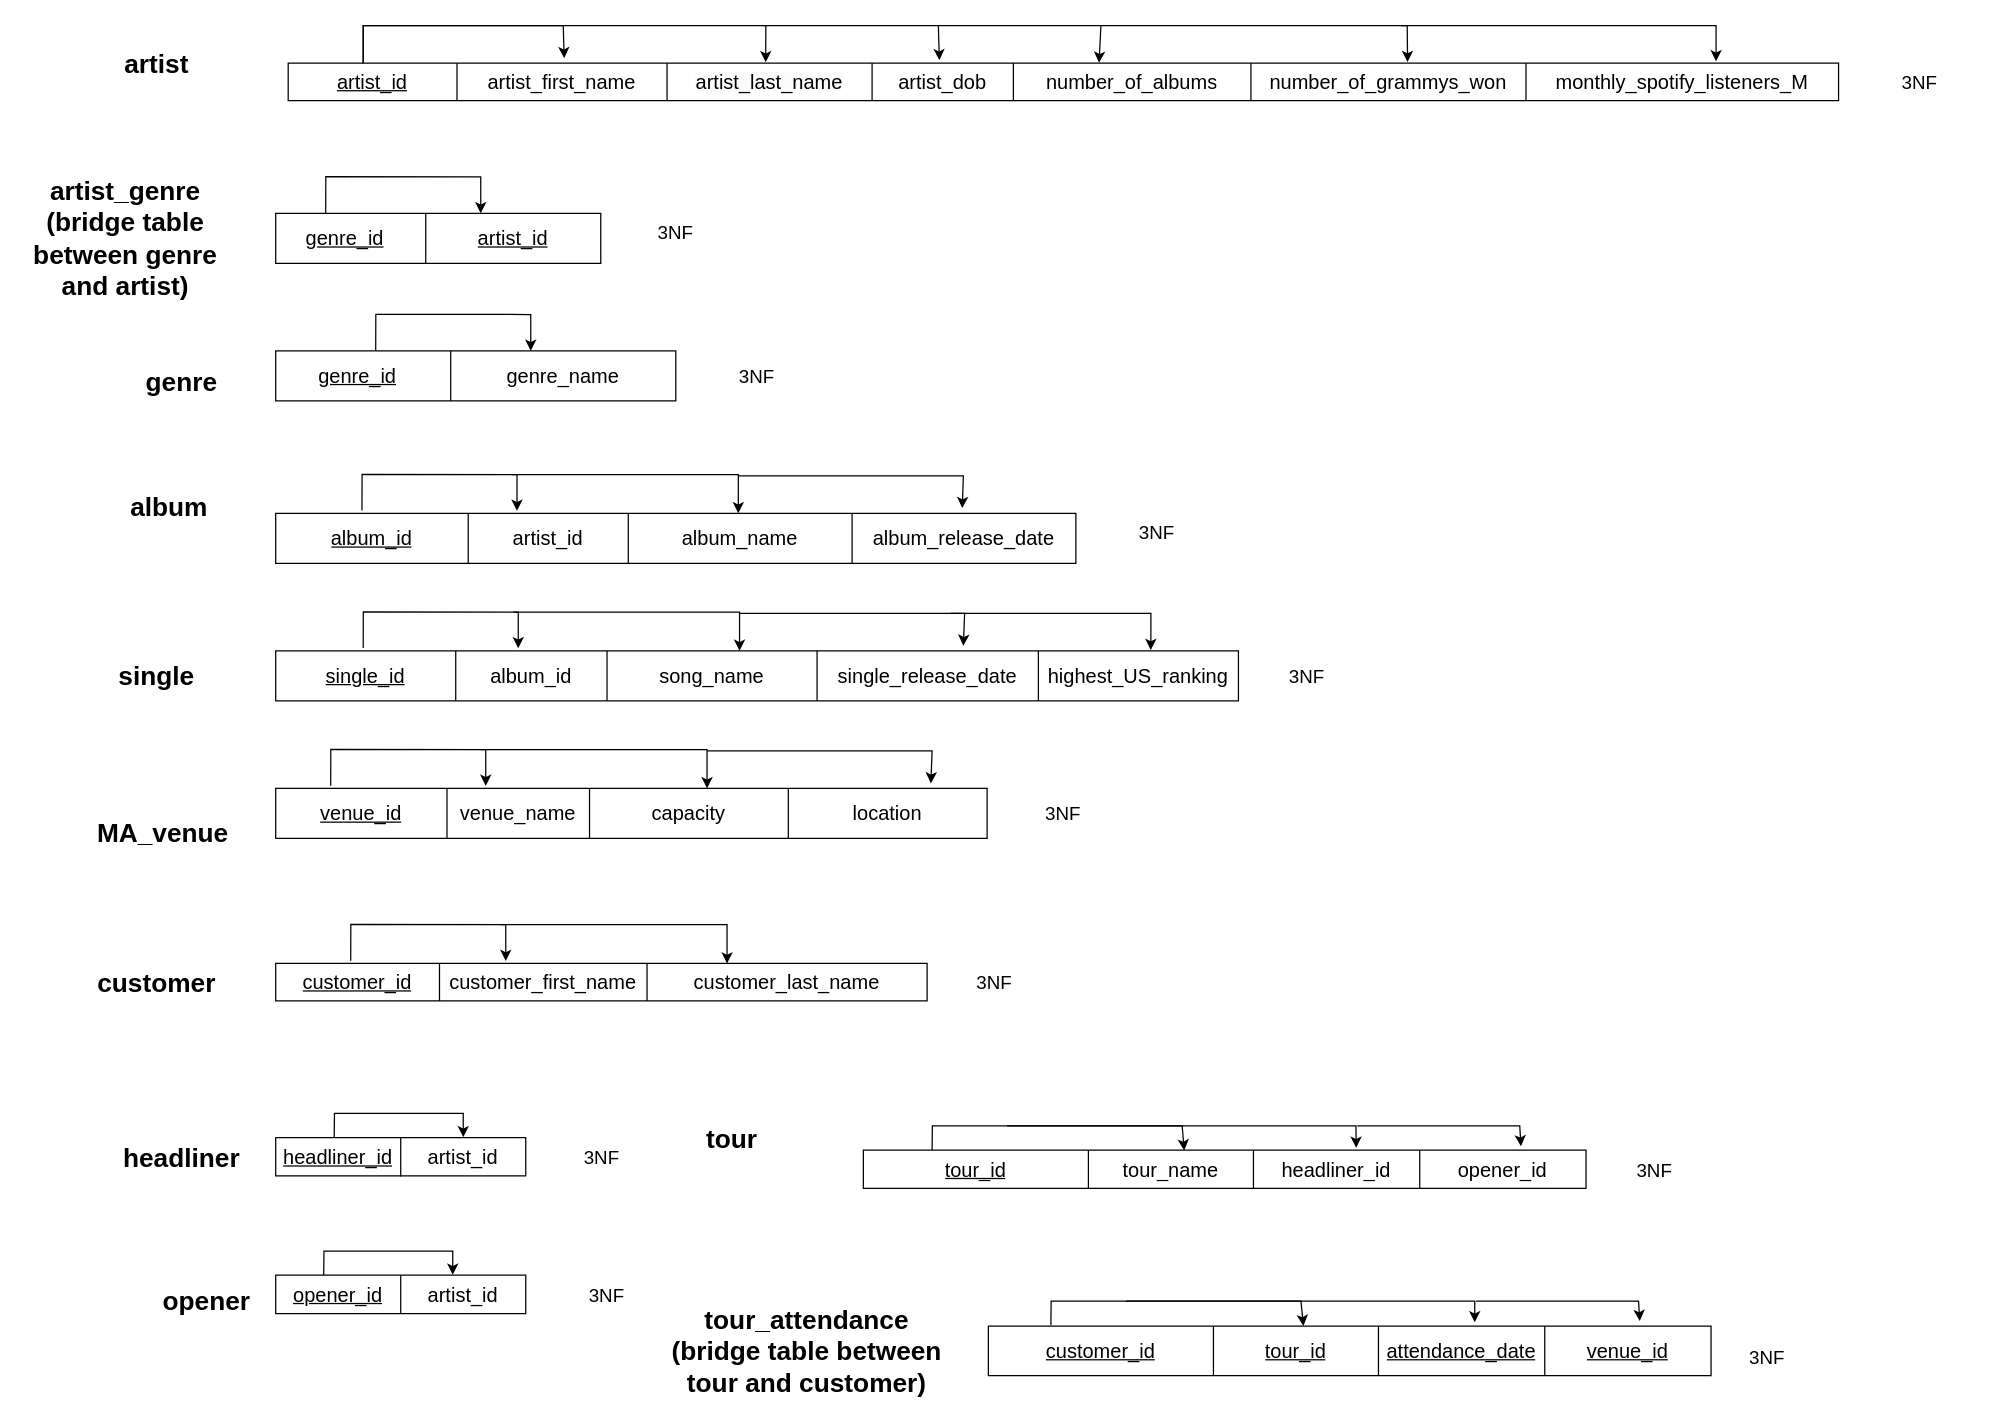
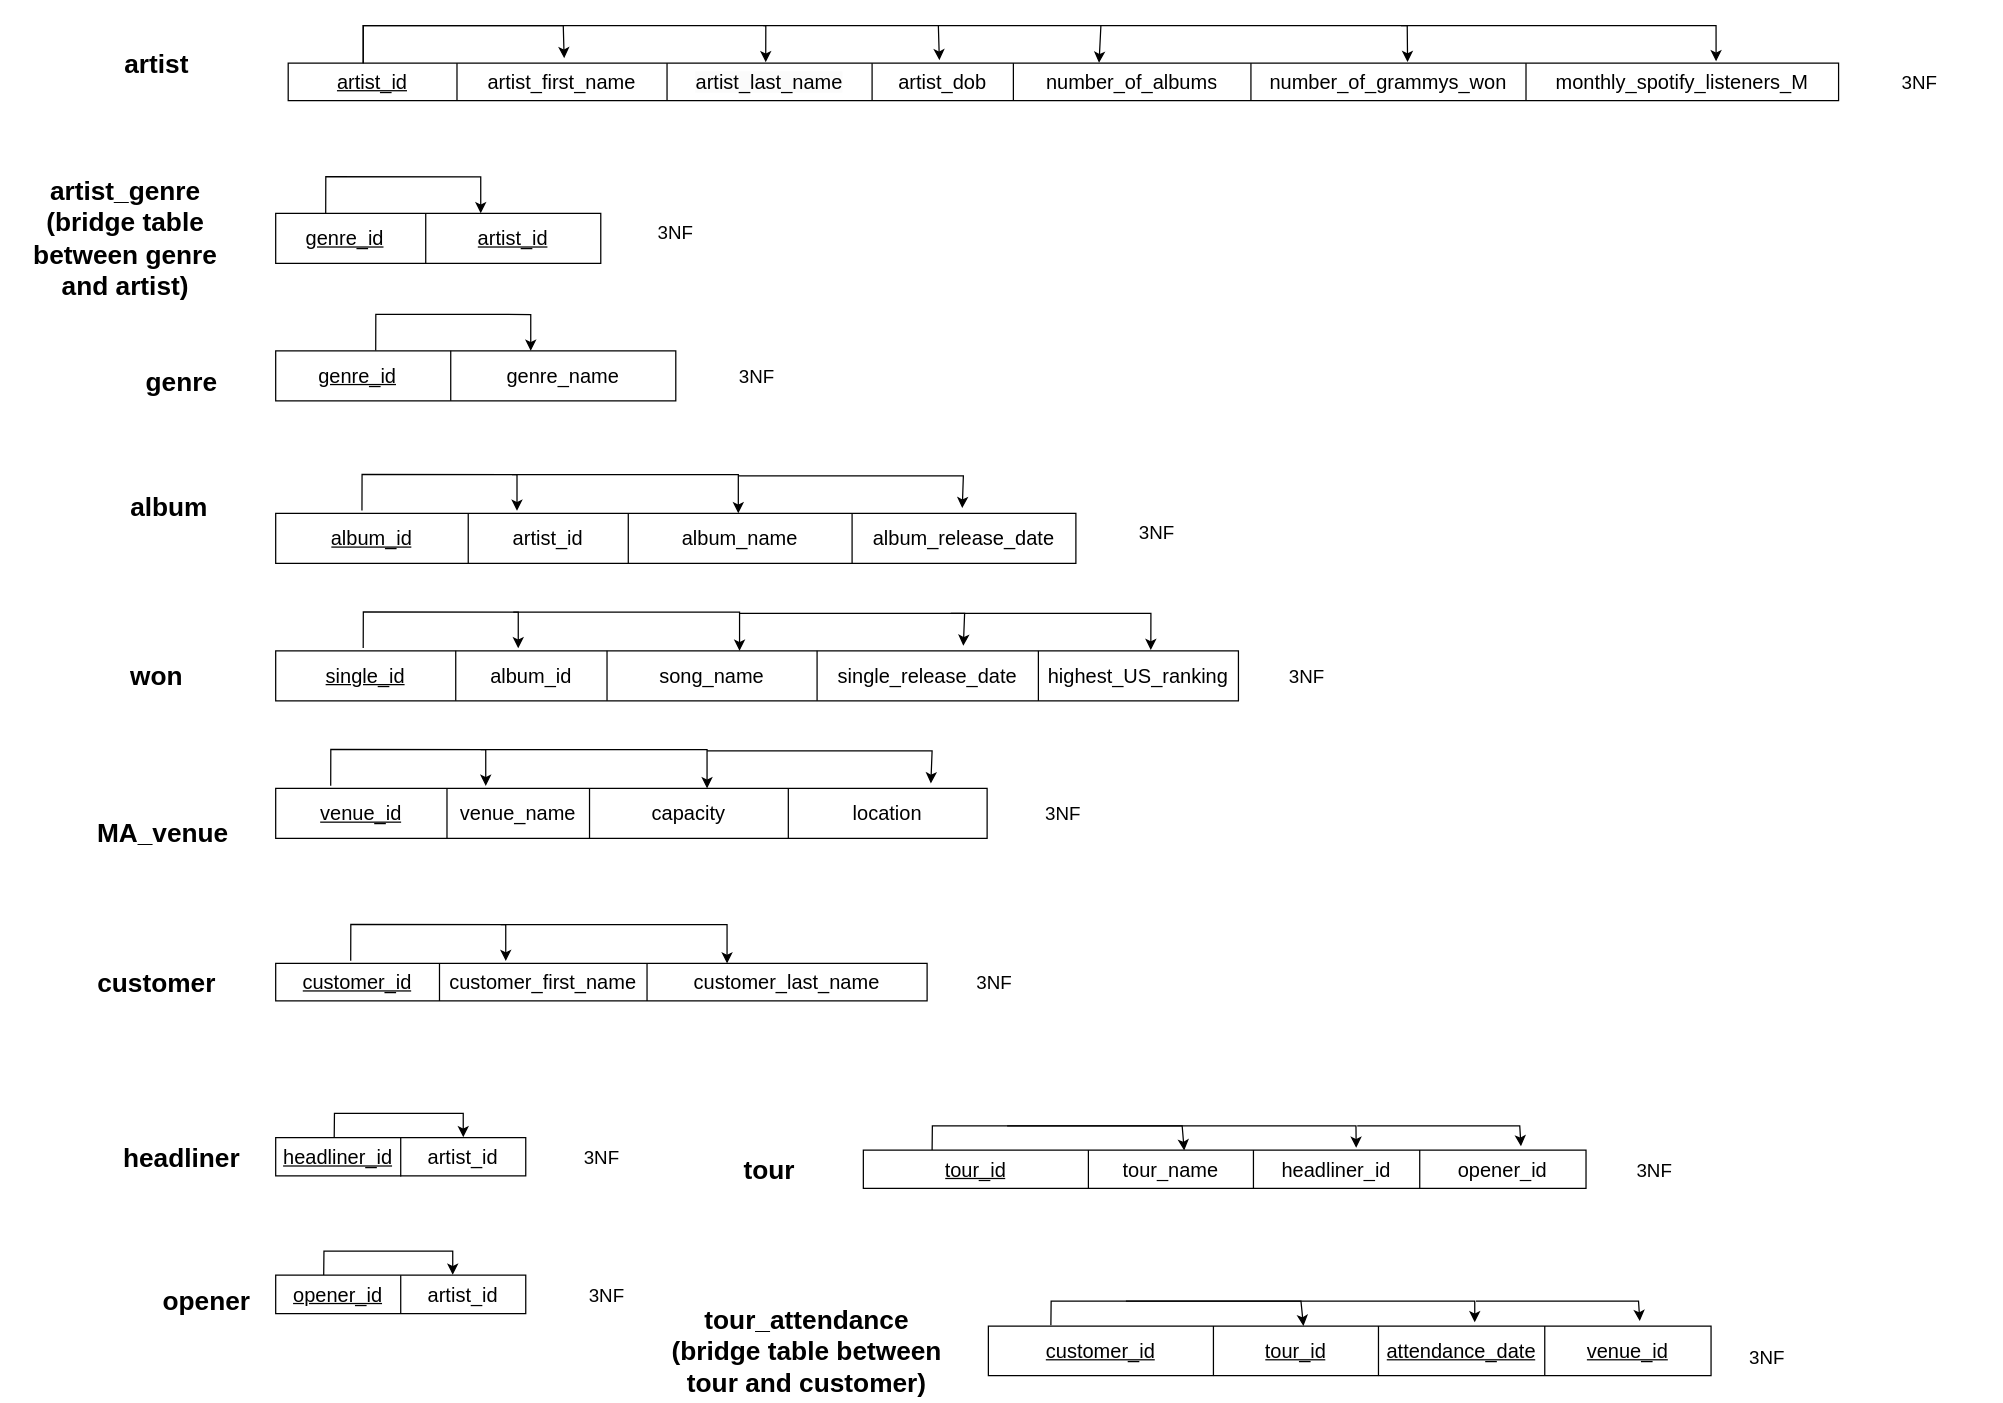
- <mxCell id="80" value="single" style="text;strokeColor=none;align=center;fillColor=none;html=1;verticalAlign=middle;whiteSpace=wrap;rounded=0;fontStyle=1;fontSize=21;" parent="1" vertex="1"><mxGeometry x="90" y="525" width="70" height="30" as="geometry" /></mxCell>
+ <mxCell id="80" value="won" style="text;strokeColor=none;align=center;fillColor=none;html=1;verticalAlign=middle;whiteSpace=wrap;rounded=0;fontStyle=1;fontSize=21;" parent="1" vertex="1"><mxGeometry x="90" y="525" width="70" height="30" as="geometry" /></mxCell>
- <mxCell id="94" value="tour" style="text;strokeColor=none;align=center;fillColor=none;html=1;verticalAlign=middle;whiteSpace=wrap;rounded=0;fontStyle=1;fontSize=21;" parent="1" vertex="1"><mxGeometry x="550" y="895" width="70" height="30" as="geometry" /></mxCell>
+ <mxCell id="94" value="tour" style="text;strokeColor=none;align=center;fillColor=none;html=1;verticalAlign=middle;whiteSpace=wrap;rounded=0;fontStyle=1;fontSize=21;" parent="1" vertex="1"><mxGeometry x="580" y="920" width="70" height="30" as="geometry" /></mxCell>
